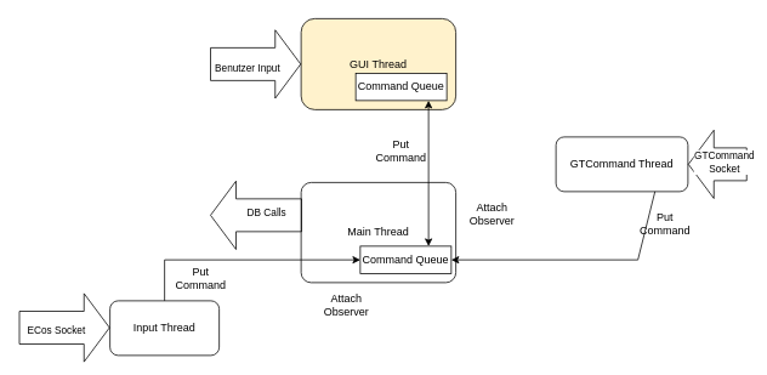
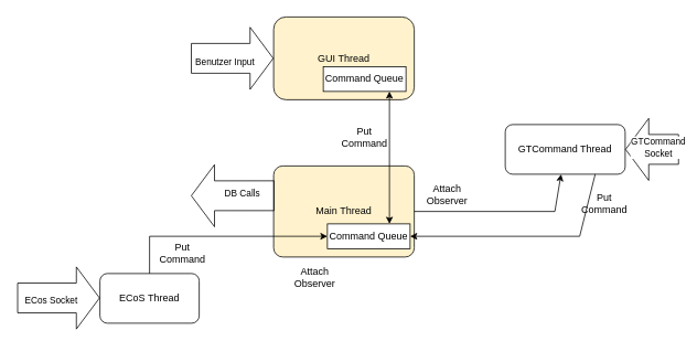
- <mxCell id="2" value="Main Thread" style="rounded=1;whiteSpace=wrap;html=1;arcSize=10;" vertex="1" parent="1"><mxGeometry x="330" y="200" width="170" height="110" as="geometry" /></mxCell>
+ <mxCell id="2" value="Main Thread" style="rounded=1;whiteSpace=wrap;html=1;arcSize=10;fillColor=#fff2cc;" vertex="1" parent="1"><mxGeometry x="330" y="200" width="170" height="110" as="geometry" /></mxCell>
+ <mxCell id="22" value="" style="endArrow=classic;html=1;rounded=0;" edge="1" parent="1" source="2" target="4"><mxGeometry width="50" height="50" relative="1" as="geometry"><mxPoint x="630" y="350" as="sourcePoint" /><mxPoint x="450" y="300" as="targetPoint" /><Array as="points"><mxPoint x="670" y="255" /></Array></mxGeometry></mxCell>
- <mxCell id="3" value="Input Thread" style="rounded=1;whiteSpace=wrap;html=1;" vertex="1" parent="1"><mxGeometry x="120" y="330" width="120" height="60" as="geometry" /></mxCell>
+ <mxCell id="3" value="ECoS Thread" style="rounded=1;whiteSpace=wrap;html=1;" vertex="1" parent="1"><mxGeometry x="120" y="330" width="120" height="60" as="geometry" /></mxCell>
